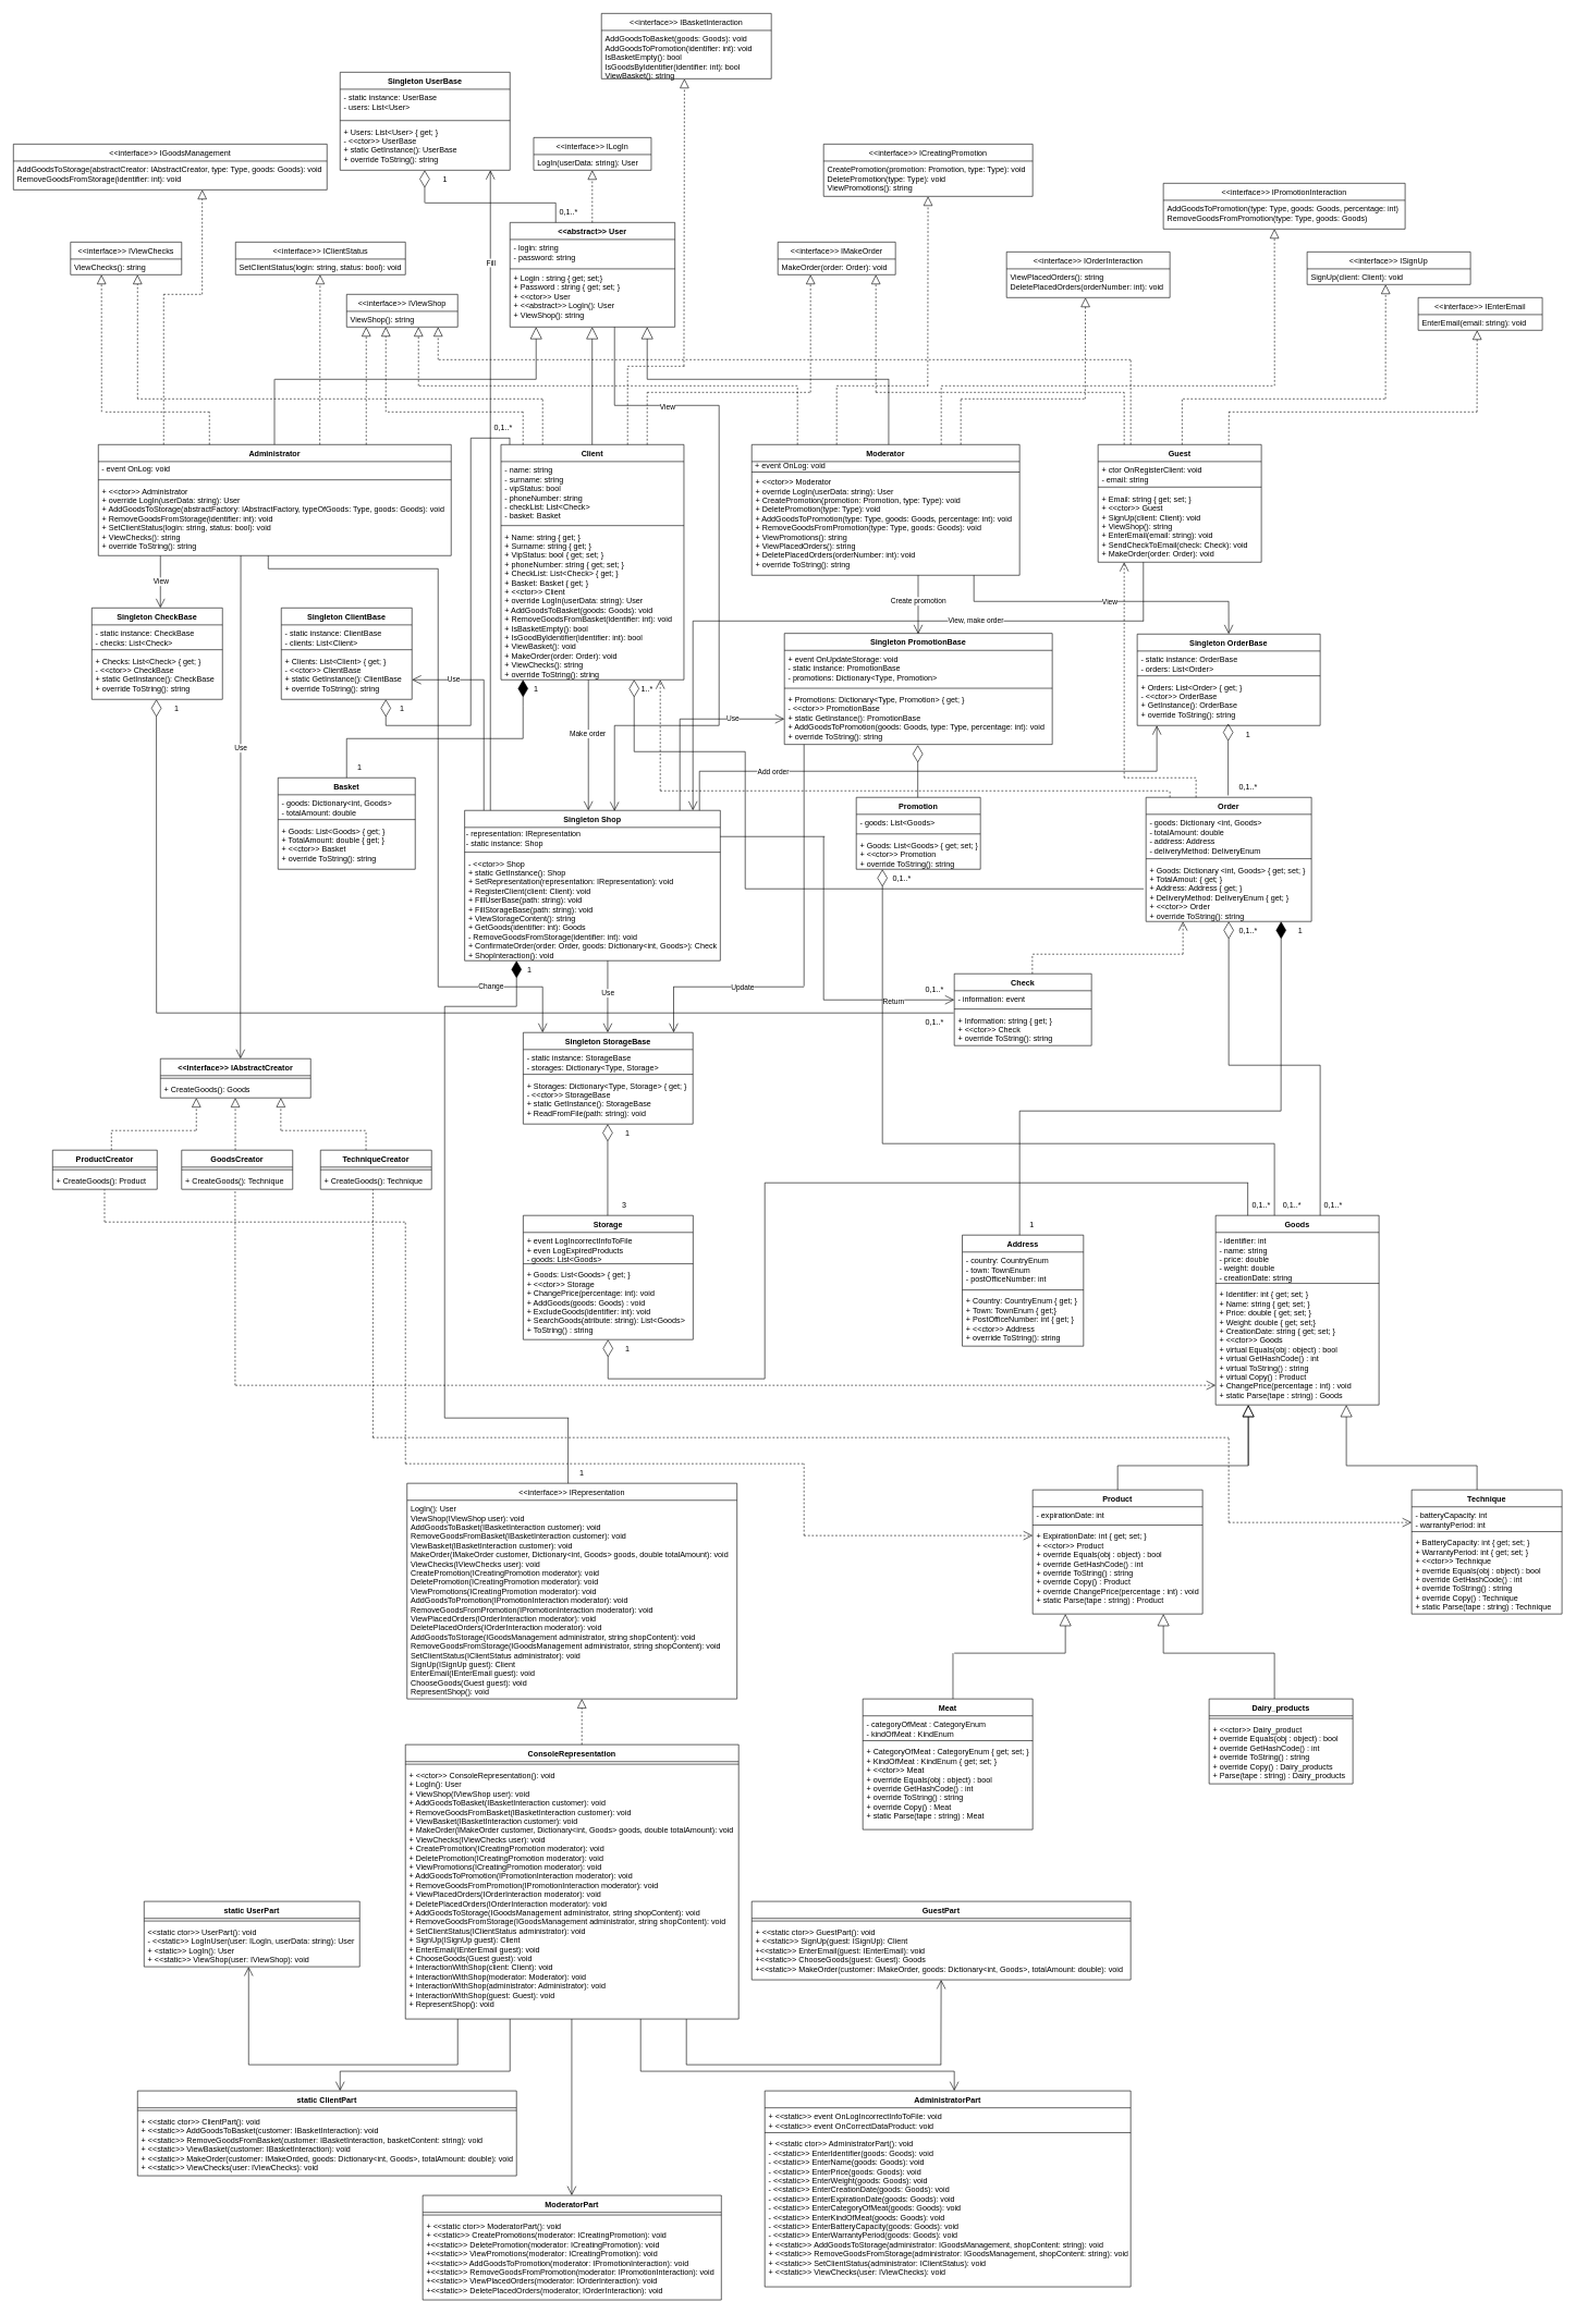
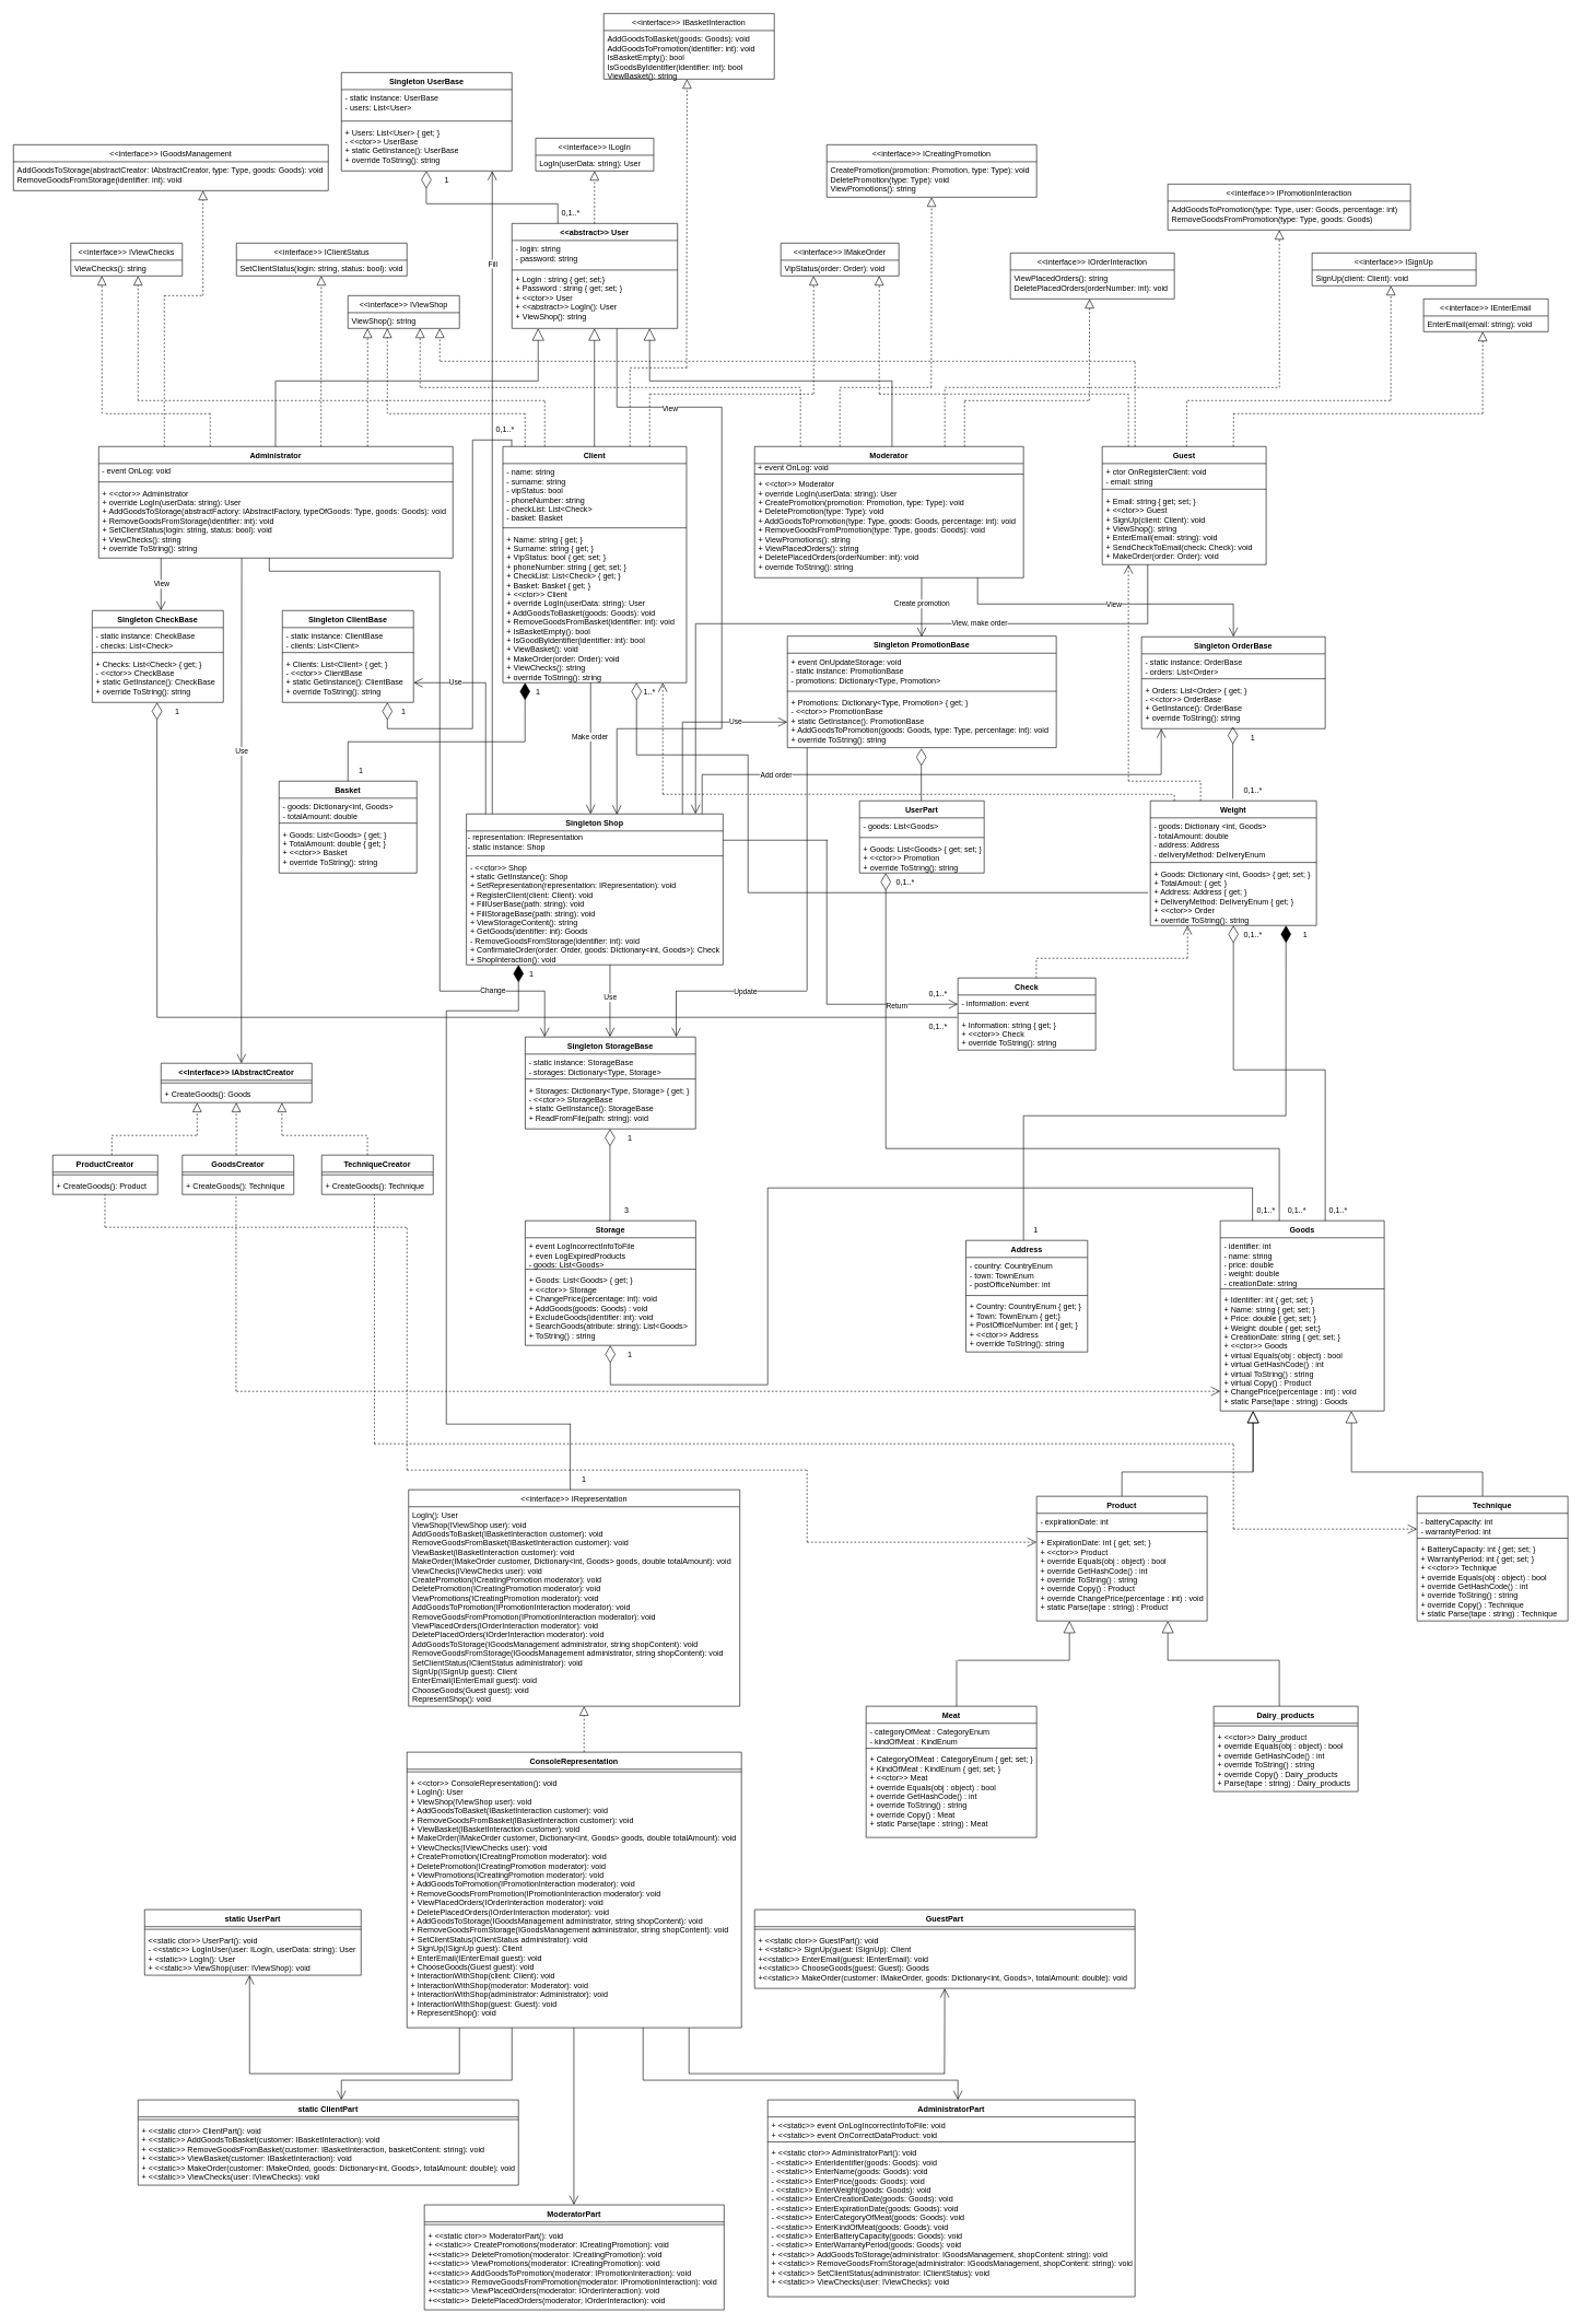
- <mxCell id="66" value="AddGoodsToPromotion(type: Type, goods: Goods, percentage: int)&#10;RemoveGoodsFromPromotion(type: Type, goods: Goods)" style="text;strokeColor=none;fillColor=none;align=left;verticalAlign=top;spacingLeft=4;spacingRight=4;overflow=hidden;rotatable=0;points=[[0,0.5],[1,0.5]];portConstraint=eastwest;" parent="65" vertex="1"><mxGeometry y="26" width="370" height="44" as="geometry" /></mxCell>
+ <mxCell id="66" value="AddGoodsToPromotion(type: Type, user: Goods, percentage: int)&#10;RemoveGoodsFromPromotion(type: Type, goods: Goods)" style="text;strokeColor=none;fillColor=none;align=left;verticalAlign=top;spacingLeft=4;spacingRight=4;overflow=hidden;rotatable=0;points=[[0,0.5],[1,0.5]];portConstraint=eastwest;" parent="65" vertex="1"><mxGeometry y="26" width="370" height="44" as="geometry" /></mxCell>
- <mxCell id="45" value="MakeOrder(order: Order): void" style="text;strokeColor=none;fillColor=none;align=left;verticalAlign=top;spacingLeft=4;spacingRight=4;overflow=hidden;rotatable=0;points=[[0,0.5],[1,0.5]];portConstraint=eastwest;" parent="44" vertex="1"><mxGeometry y="26" width="180" height="24" as="geometry" /></mxCell>
+ <mxCell id="45" value="VipStatus(order: Order): void" style="text;strokeColor=none;fillColor=none;align=left;verticalAlign=top;spacingLeft=4;spacingRight=4;overflow=hidden;rotatable=0;points=[[0,0.5],[1,0.5]];portConstraint=eastwest;" parent="44" vertex="1"><mxGeometry y="26" width="180" height="24" as="geometry" /></mxCell>
- <mxCell id="133" value="Promotion" style="swimlane;fontStyle=1;align=center;verticalAlign=top;childLayout=stackLayout;horizontal=1;startSize=26;horizontalStack=0;resizeParent=1;resizeParentMax=0;resizeLast=0;collapsible=1;marginBottom=0;" parent="1" vertex="1"><mxGeometry x="1310" y="1220" width="190" height="110" as="geometry" /></mxCell>
+ <mxCell id="133" value="UserPart" style="swimlane;fontStyle=1;align=center;verticalAlign=top;childLayout=stackLayout;horizontal=1;startSize=26;horizontalStack=0;resizeParent=1;resizeParentMax=0;resizeLast=0;collapsible=1;marginBottom=0;" parent="1" vertex="1"><mxGeometry x="1310" y="1220" width="190" height="110" as="geometry" /></mxCell>
- <mxCell id="141" value="Order" style="swimlane;fontStyle=1;align=center;verticalAlign=top;childLayout=stackLayout;horizontal=1;startSize=26;horizontalStack=0;resizeParent=1;resizeParentMax=0;resizeLast=0;collapsible=1;marginBottom=0;" parent="1" vertex="1"><mxGeometry x="1753.38" y="1220" width="253.25" height="190" as="geometry" /></mxCell>
+ <mxCell id="141" value="Weight" style="swimlane;fontStyle=1;align=center;verticalAlign=top;childLayout=stackLayout;horizontal=1;startSize=26;horizontalStack=0;resizeParent=1;resizeParentMax=0;resizeLast=0;collapsible=1;marginBottom=0;" parent="1" vertex="1"><mxGeometry x="1753.38" y="1220" width="253.25" height="190" as="geometry" /></mxCell>
